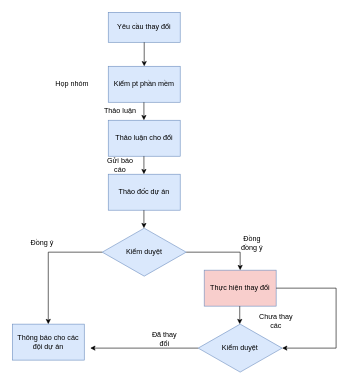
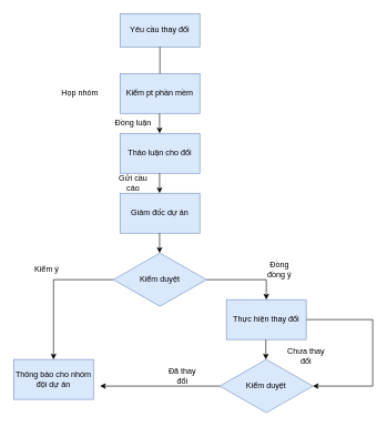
- <mxCell id="4" value="" style="endArrow=classic;html=1;rounded=0;exitX=0.5;exitY=1;exitDx=0;exitDy=0;entryX=0.5;entryY=0;entryDx=0;entryDy=0;" edge="1" parent="1" source="2" target="3"><mxGeometry width="50" height="50" relative="1" as="geometry"><mxPoint x="220" y="300" as="sourcePoint" /><mxPoint x="270" y="250" as="targetPoint" /></mxGeometry></mxCell>
+ <mxCell id="4" value="" style="endArrow=none;html=1;rounded=0;exitX=0.5;exitY=1;exitDx=0;exitDy=0;entryX=0.5;entryY=0;entryDx=0;entryDy=0;" edge="1" parent="1" source="2" target="3"><mxGeometry width="50" height="50" relative="1" as="geometry"><mxPoint x="220" y="300" as="sourcePoint" /><mxPoint x="270" y="250" as="targetPoint" /></mxGeometry></mxCell>
- <mxCell id="8" value="Thảo luận" style="text;html=1;strokeColor=none;fillColor=none;align=center;verticalAlign=middle;whiteSpace=wrap;rounded=0;" vertex="1" parent="1"><mxGeometry x="170" y="170" width="60" height="30" as="geometry" /></mxCell>
+ <mxCell id="8" value="Đồng luận" style="text;html=1;strokeColor=none;fillColor=none;align=center;verticalAlign=middle;whiteSpace=wrap;rounded=0;" vertex="1" parent="1"><mxGeometry x="170" y="170" width="60" height="30" as="geometry" /></mxCell>
- <mxCell id="11" value="Gửi báo cáo" style="text;html=1;strokeColor=none;fillColor=none;align=center;verticalAlign=middle;whiteSpace=wrap;rounded=0;" vertex="1" parent="1"><mxGeometry x="170" y="260" width="60" height="30" as="geometry" /></mxCell>
+ <mxCell id="11" value="Gửi cầu cáo" style="text;html=1;strokeColor=none;fillColor=none;align=center;verticalAlign=middle;whiteSpace=wrap;rounded=0;" vertex="1" parent="1"><mxGeometry x="170" y="260" width="60" height="30" as="geometry" /></mxCell>
- <mxCell id="9" value="Thảo đốc dự án" style="rounded=0;whiteSpace=wrap;html=1;fillColor=#dae8fc;strokeColor=#6c8ebf;" vertex="1" parent="1"><mxGeometry x="180" y="290" width="120" height="60" as="geometry" /></mxCell>
+ <mxCell id="9" value="Giám đốc dự án" style="rounded=0;whiteSpace=wrap;html=1;fillColor=#dae8fc;strokeColor=#6c8ebf;" vertex="1" parent="1"><mxGeometry x="180" y="290" width="120" height="60" as="geometry" /></mxCell>
- <mxCell id="19" value="Đồng ý" style="text;html=1;strokeColor=none;fillColor=none;align=center;verticalAlign=middle;whiteSpace=wrap;rounded=0;" vertex="1" parent="1"><mxGeometry x="40" y="390" width="60" height="30" as="geometry" /></mxCell>
+ <mxCell id="19" value="Kiểm ý" style="text;html=1;strokeColor=none;fillColor=none;align=center;verticalAlign=middle;whiteSpace=wrap;rounded=0;" vertex="1" parent="1"><mxGeometry x="40" y="390" width="60" height="30" as="geometry" /></mxCell>
- <mxCell id="15" value="Thực hiện thay đổi" style="rounded=0;whiteSpace=wrap;html=1;fillColor=#f8cecc;strokeColor=#6c8ebf;" vertex="1" parent="1"><mxGeometry x="340" y="450" width="120" height="60" as="geometry" /></mxCell>
+ <mxCell id="15" value="Thực hiện thay đổi" style="rounded=0;whiteSpace=wrap;html=1;fillColor=#dae8fc;strokeColor=#6c8ebf;" vertex="1" parent="1"><mxGeometry x="340" y="450" width="120" height="60" as="geometry" /></mxCell>
- <mxCell id="22" value="Chưa thay các" style="text;html=1;strokeColor=none;fillColor=none;align=center;verticalAlign=middle;whiteSpace=wrap;rounded=0;" vertex="1" parent="1"><mxGeometry x="430" y="520" width="60" height="30" as="geometry" /></mxCell>
+ <mxCell id="22" value="Chưa thay đổi" style="text;html=1;strokeColor=none;fillColor=none;align=center;verticalAlign=middle;whiteSpace=wrap;rounded=0;" vertex="1" parent="1"><mxGeometry x="430" y="520" width="60" height="30" as="geometry" /></mxCell>
- <mxCell id="14" value="Thông báo cho các đội dự án" style="rounded=0;whiteSpace=wrap;html=1;fillColor=#dae8fc;strokeColor=#6c8ebf;" vertex="1" parent="1"><mxGeometry x="20" y="540" width="120" height="60" as="geometry" /></mxCell>
+ <mxCell id="14" value="Thông báo cho nhóm đội dự án" style="rounded=0;whiteSpace=wrap;html=1;fillColor=#dae8fc;strokeColor=#6c8ebf;" vertex="1" parent="1"><mxGeometry x="20" y="540" width="120" height="60" as="geometry" /></mxCell>
